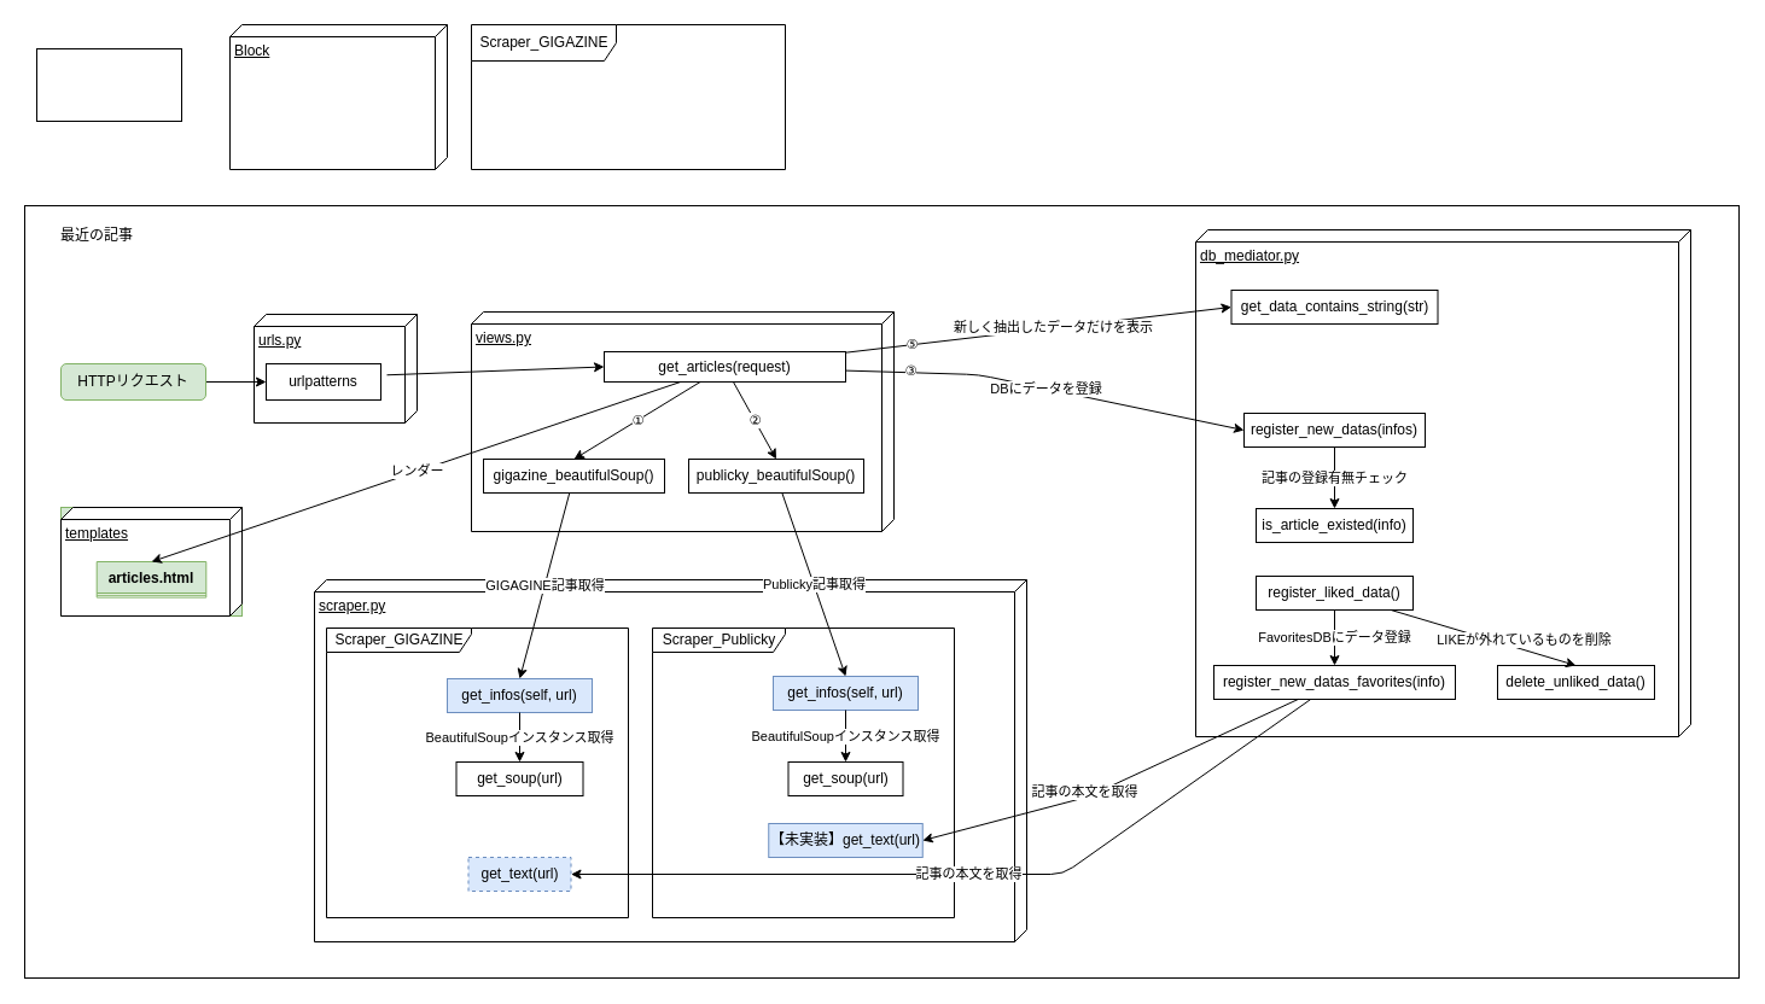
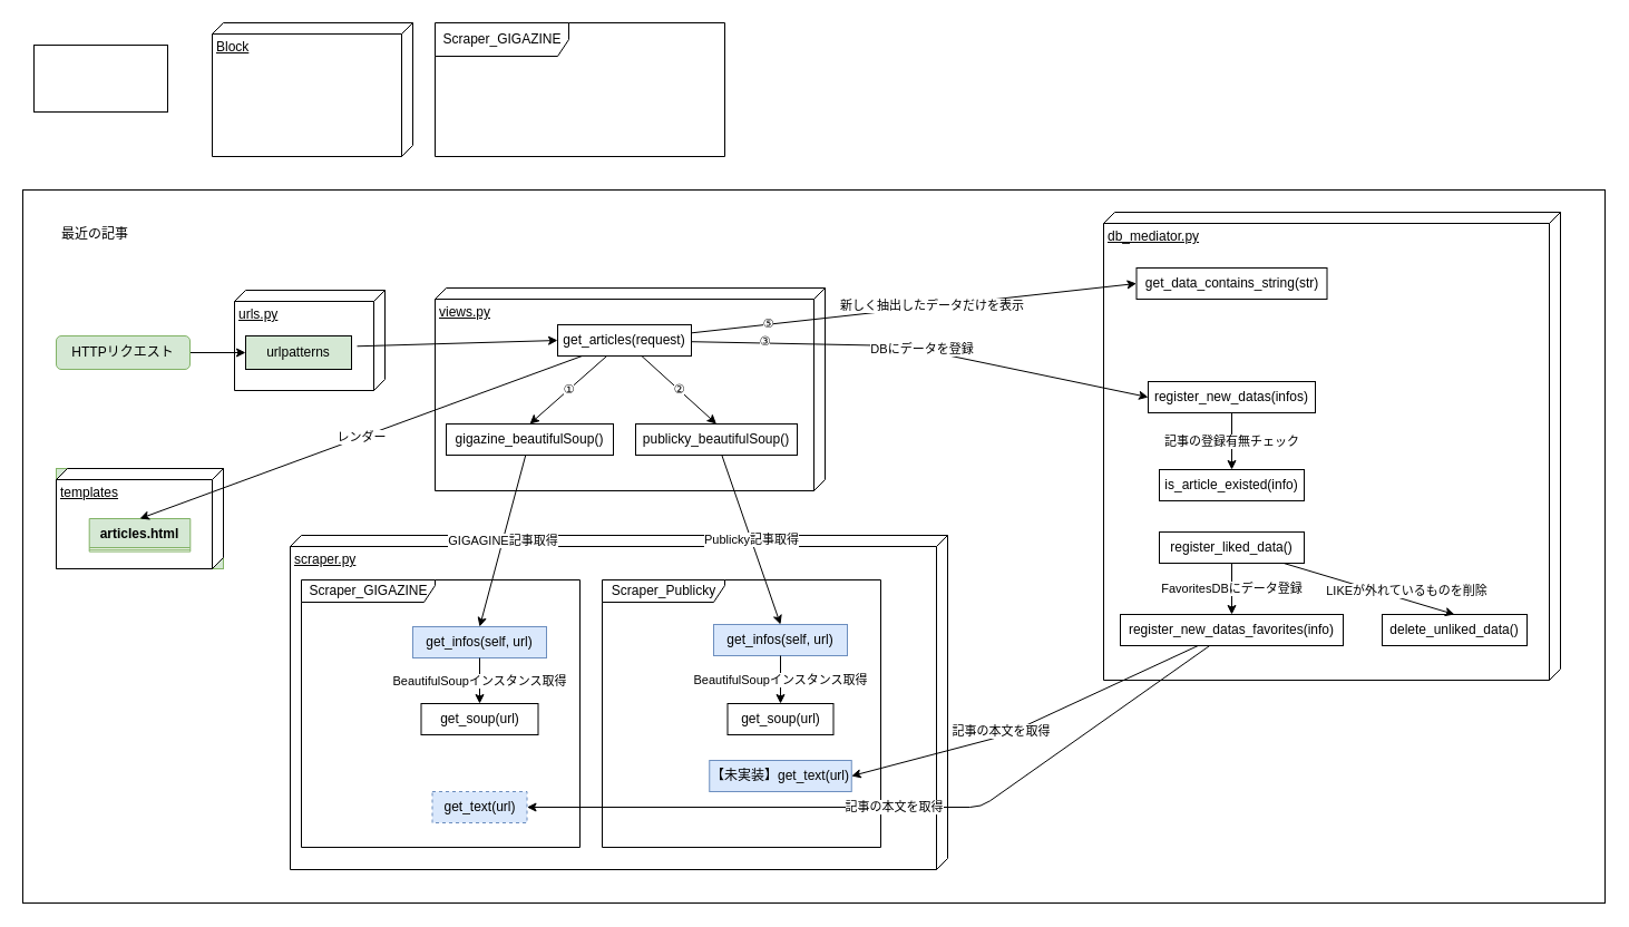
- <mxCell id="10" value="最近の記事" style="text;html=1;strokeColor=none;fillColor=none;align=center;verticalAlign=middle;whiteSpace=wrap;rounded=0;" parent="1" vertex="1"><mxGeometry x="40" y="180" width="80" height="30" as="geometry" /></mxCell>
+ <mxCell id="10" value="最近の記事" style="text;html=1;strokeColor=none;fillColor=none;align=center;verticalAlign=middle;whiteSpace=wrap;rounded=0;" parent="1" vertex="1"><mxGeometry x="45" y="195" width="80" height="30" as="geometry" /></mxCell>
- <mxCell id="16" value="get_articles(request)" style="rounded=0;whiteSpace=wrap;html=1;container=0;" parent="14" vertex="1"><mxGeometry x="110" y="33" width="200" height="25" as="geometry" /></mxCell>
+ <mxCell id="16" value="get_articles(request)" style="rounded=0;whiteSpace=wrap;html=1;container=0;" parent="14" vertex="1"><mxGeometry x="110" y="33" width="120" height="28" as="geometry" /></mxCell>
- <mxCell id="7" value="urlpatterns" style="rounded=0;whiteSpace=wrap;html=1;" parent="5" vertex="1"><mxGeometry x="10" y="41" width="95" height="30" as="geometry" /></mxCell>
+ <mxCell id="7" value="urlpatterns" style="rounded=0;whiteSpace=wrap;html=1;fillColor=#d5e8d4;" parent="5" vertex="1"><mxGeometry x="10" y="41" width="95" height="30" as="geometry" /></mxCell>
